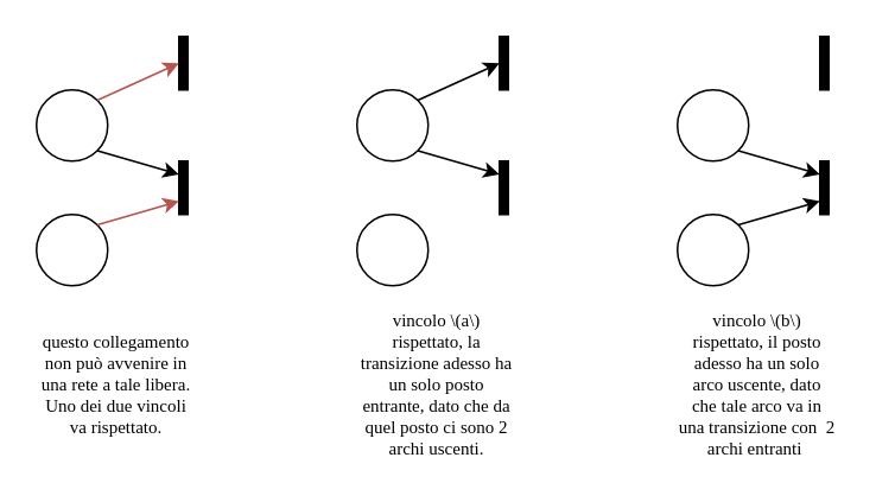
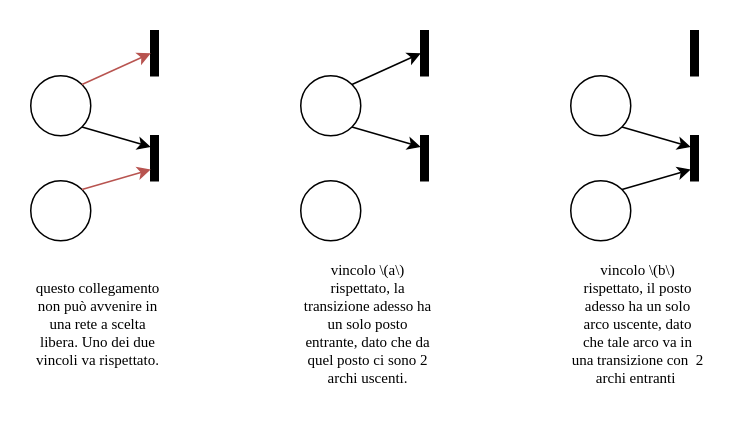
- <mxCell id="9" value="questo collegamento non può avvenire in una rete a tale libera. Uno dei due vincoli va rispettato." style="text;html=1;align=center;verticalAlign=middle;whiteSpace=wrap;rounded=0;fontFamily=Times New Roman;fontSize=10;" vertex="1" parent="1"><mxGeometry x="20" y="170" width="90" height="90" as="geometry" /></mxCell>
+ <mxCell id="9" value="questo collegamento non può avvenire in una rete a scelta libera. Uno dei due vincoli va rispettato." style="text;html=1;align=center;verticalAlign=middle;whiteSpace=wrap;rounded=0;fontFamily=Times New Roman;fontSize=10;" vertex="1" parent="1"><mxGeometry x="20" y="170" width="90" height="90" as="geometry" /></mxCell>
